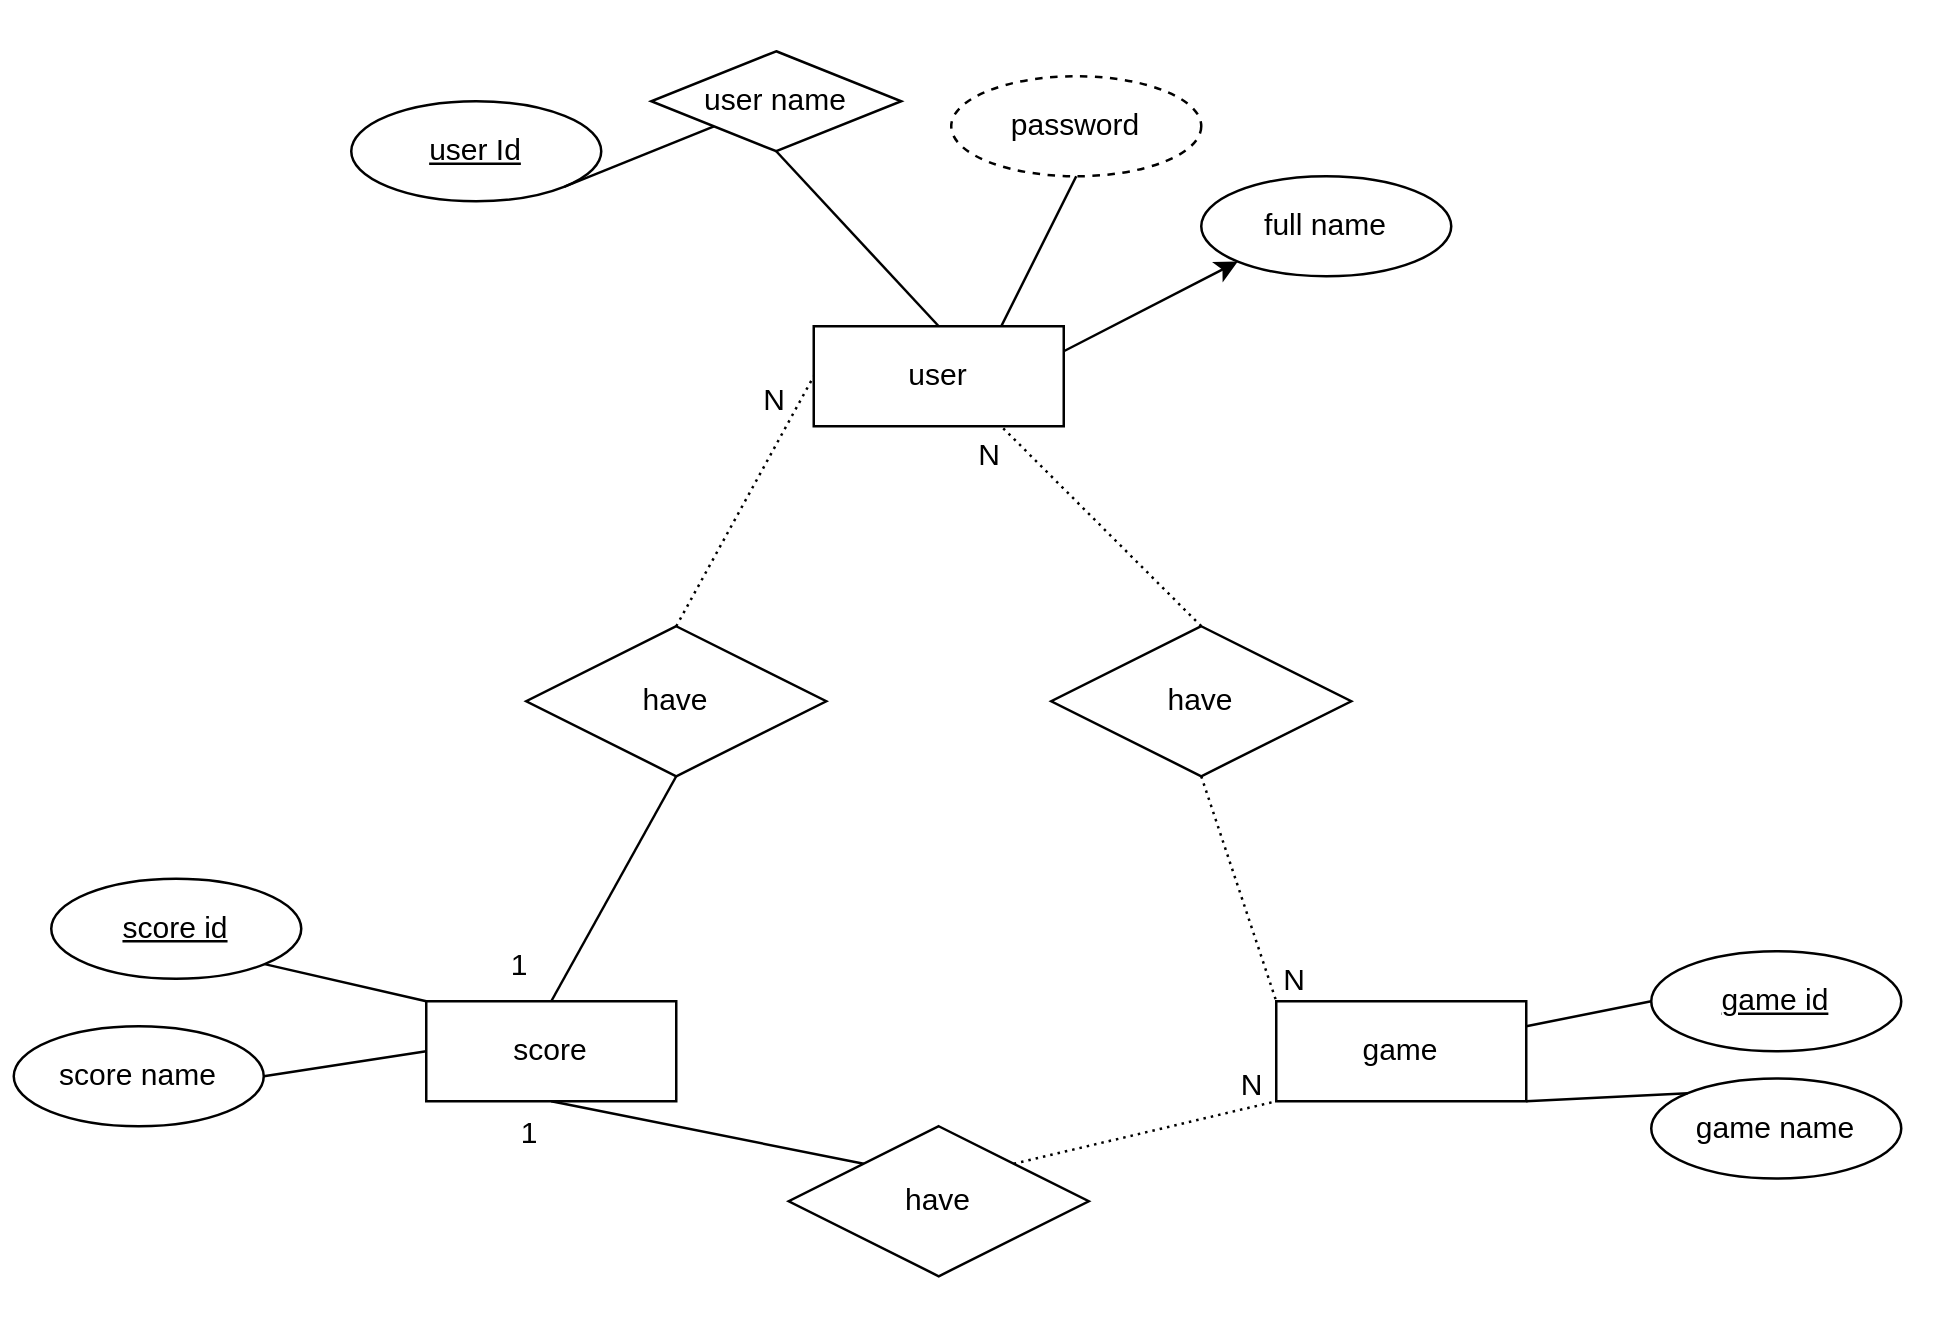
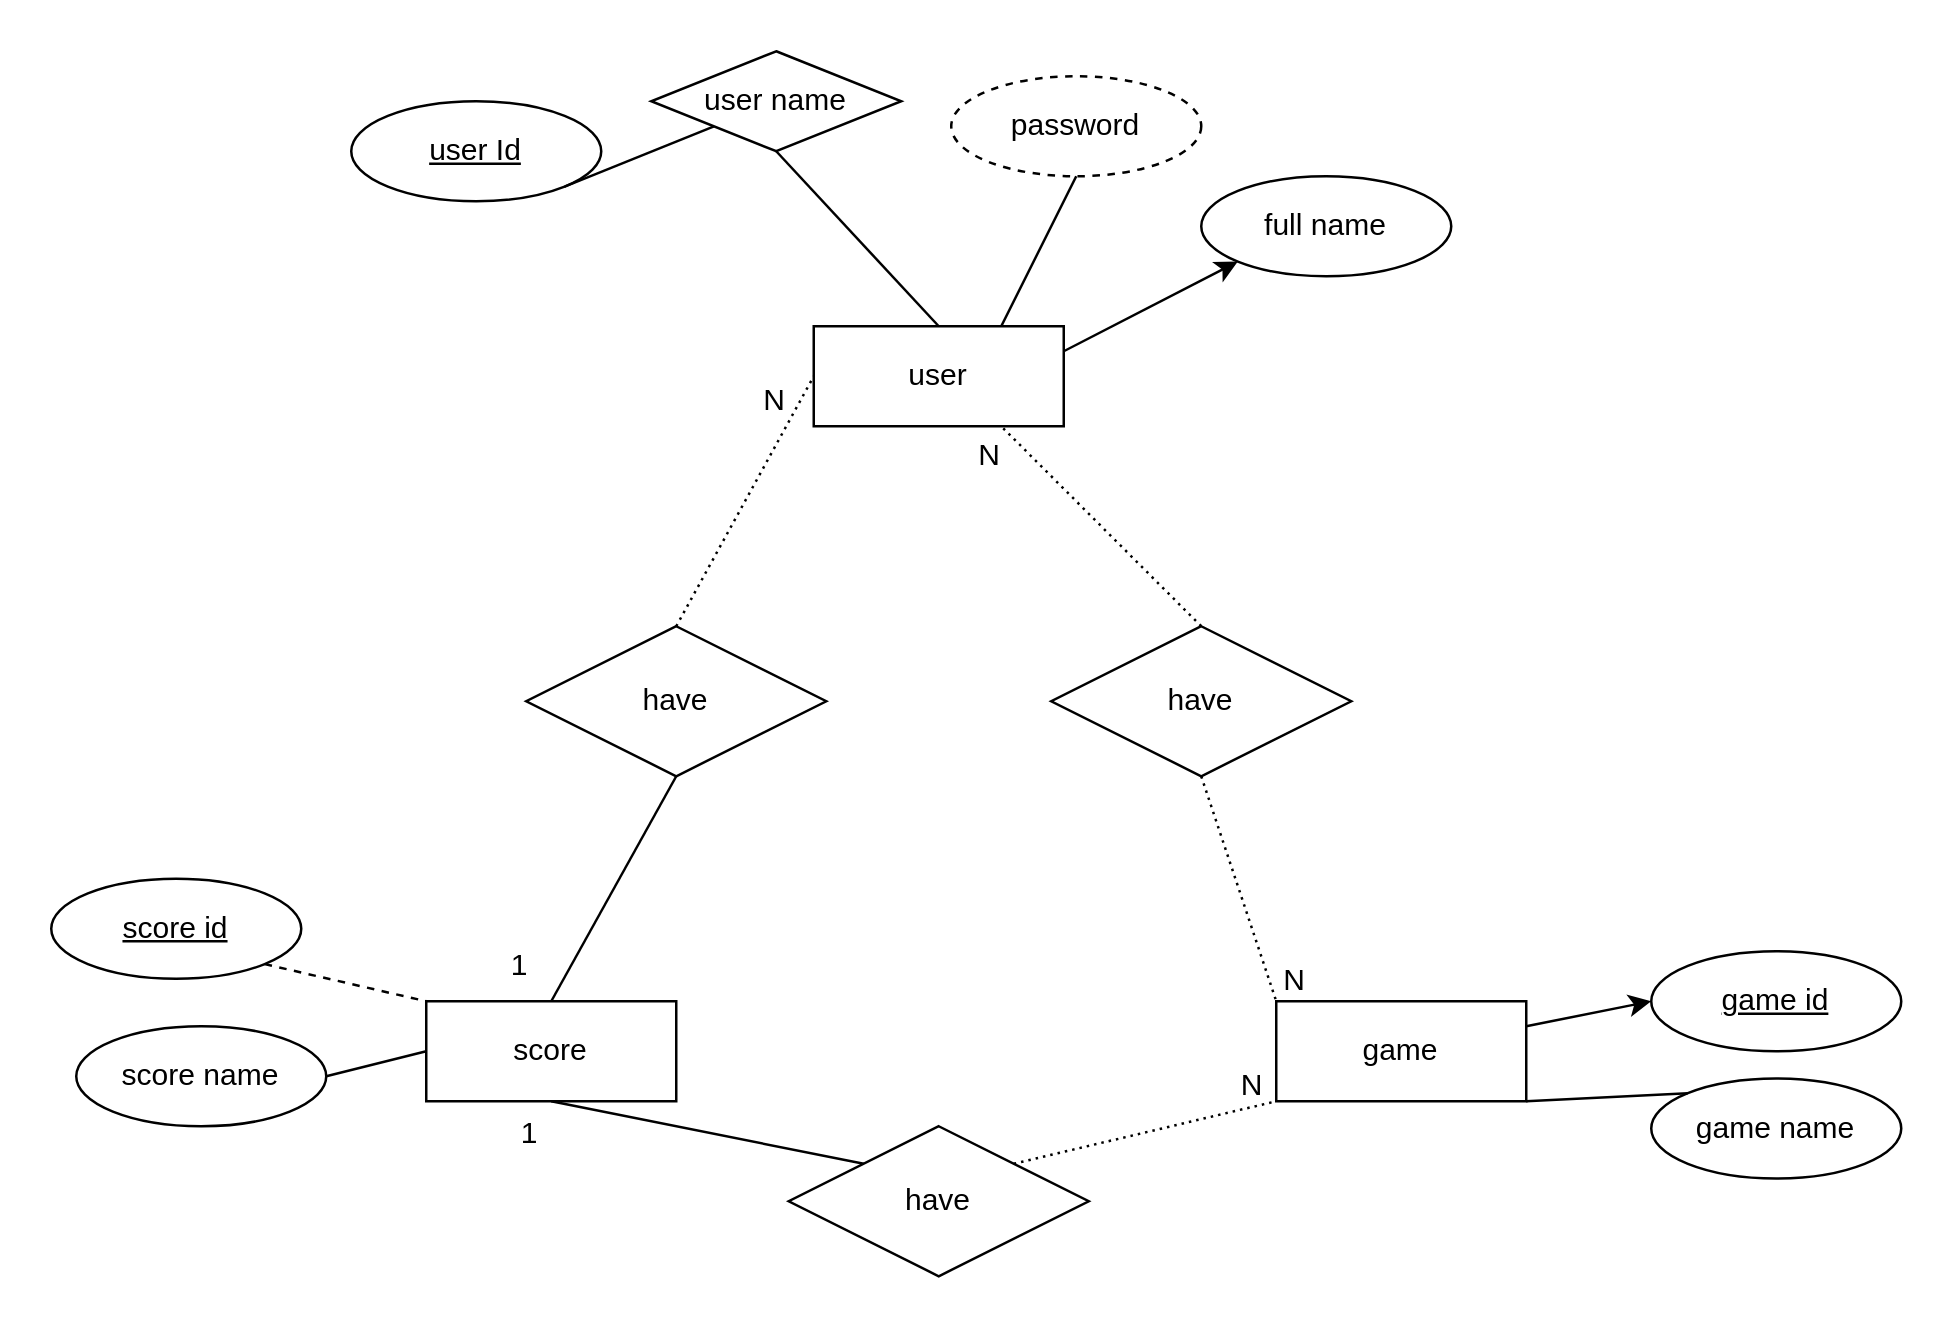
- <mxCell id="21" value="" style="endArrow=none;html=1;rounded=0;exitX=1;exitY=1;exitDx=0;exitDy=0;entryX=0;entryY=0;entryDx=0;entryDy=0;" parent="1" source="11" target="10" edge="1"><mxGeometry relative="1" as="geometry"><mxPoint x="5.36" y="294.14" as="sourcePoint" /><mxPoint x="70.005" y="319.998" as="targetPoint" /></mxGeometry></mxCell>
+ <mxCell id="21" value="" style="endArrow=none;html=1;rounded=0;exitX=1;exitY=1;exitDx=0;exitDy=0;entryX=0;entryY=0;entryDx=0;entryDy=0;dashed=1;" parent="1" source="11" target="10" edge="1"><mxGeometry relative="1" as="geometry"><mxPoint x="5.36" y="294.14" as="sourcePoint" /><mxPoint x="70.005" y="319.998" as="targetPoint" /></mxGeometry></mxCell>
- <mxCell id="18" value="" style="endArrow=none;html=1;rounded=0;exitX=1;exitY=0.25;exitDx=0;exitDy=0;entryX=0;entryY=0.5;entryDx=0;entryDy=0;" parent="1" source="7" target="9" edge="1"><mxGeometry relative="1" as="geometry"><mxPoint x="520" y="340" as="sourcePoint" /><mxPoint x="584.645" y="365.858" as="targetPoint" /></mxGeometry></mxCell>
+ <mxCell id="18" value="" style="endArrow=classic;html=1;rounded=0;exitX=1;exitY=0.25;exitDx=0;exitDy=0;entryX=0;entryY=0.5;entryDx=0;entryDy=0;" parent="1" source="7" target="9" edge="1"><mxGeometry relative="1" as="geometry"><mxPoint x="520" y="340" as="sourcePoint" /><mxPoint x="584.645" y="365.858" as="targetPoint" /></mxGeometry></mxCell>
- <mxCell id="12" value="score name" style="ellipse;whiteSpace=wrap;html=1;align=center;" parent="1" vertex="1"><mxGeometry x="5" y="410" width="100" height="40" as="geometry" /></mxCell>
+ <mxCell id="12" value="score name" style="ellipse;whiteSpace=wrap;html=1;align=center;" parent="1" vertex="1"><mxGeometry x="30" y="410" width="100" height="40" as="geometry" /></mxCell>
